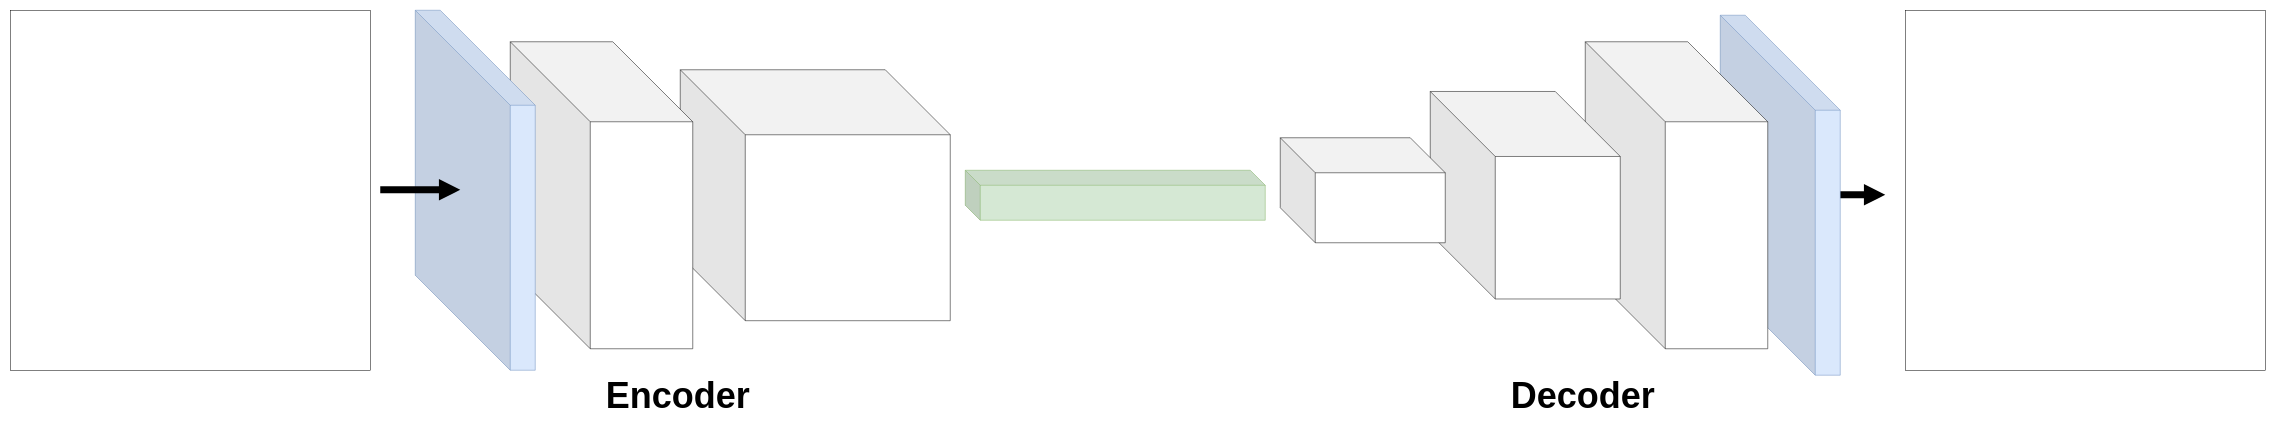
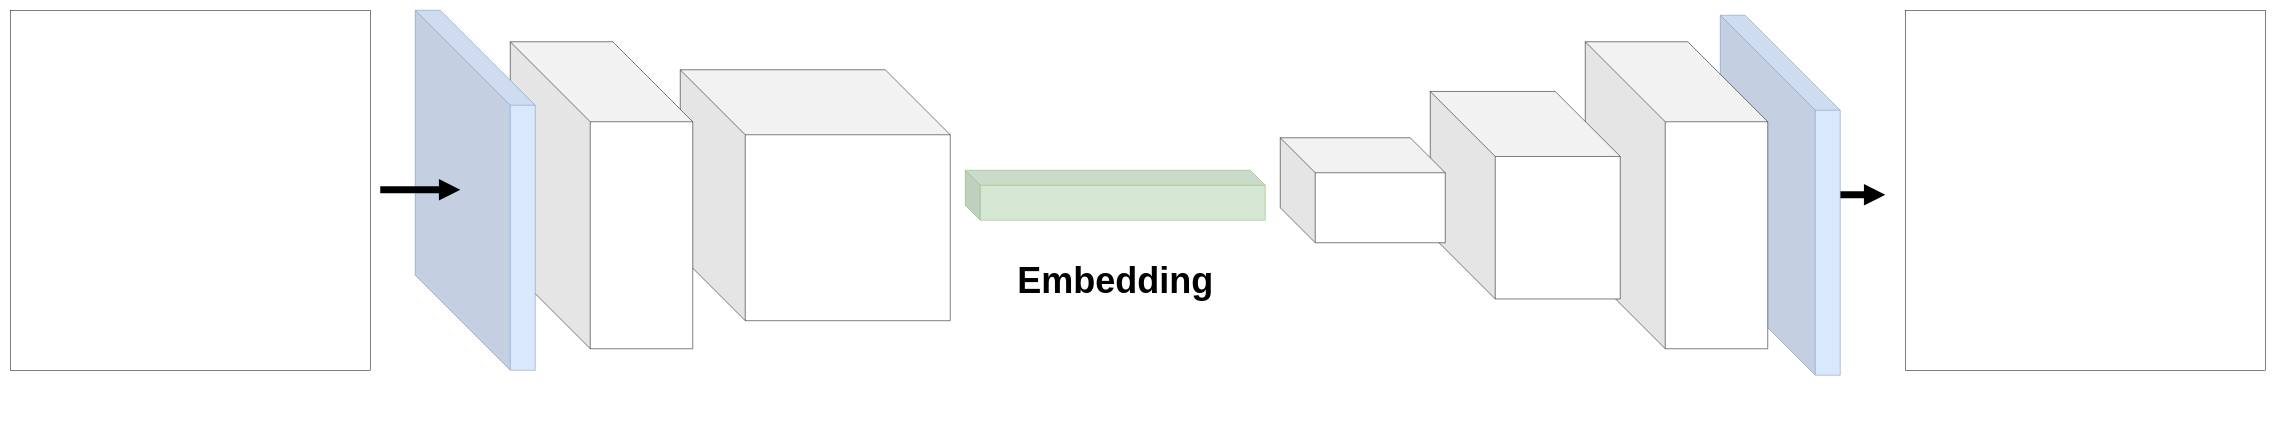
+ <mxCell id="15" value="&lt;font style=&quot;font-size: 72px;&quot;&gt;&lt;b style=&quot;font-size: 72px;&quot;&gt;Embedding&lt;/b&gt;&lt;/font&gt;" style="text;html=1;align=center;verticalAlign=middle;resizable=0;points=[];autosize=1;strokeColor=none;fillColor=none;fontSize=72;" vertex="1" parent="1"><mxGeometry x="2020" y="510" width="420" height="100" as="geometry" /></mxCell>
- <mxCell id="10" value="&lt;font style=&quot;font-size: 72px;&quot;&gt;&lt;b style=&quot;font-size: 72px;&quot;&gt;Encoder&lt;/b&gt;&lt;/font&gt;" style="text;html=1;align=center;verticalAlign=middle;resizable=0;points=[];autosize=1;strokeColor=none;fillColor=none;fontSize=72;" vertex="1" parent="1"><mxGeometry x="1200" y="740" width="310" height="100" as="geometry" /></mxCell>
- <mxCell id="13" value="&lt;font style=&quot;font-size: 72px;&quot;&gt;&lt;b style=&quot;font-size: 72px;&quot;&gt;Decoder&lt;/b&gt;&lt;/font&gt;" style="text;html=1;align=center;verticalAlign=middle;resizable=0;points=[];autosize=1;strokeColor=none;fillColor=none;fontSize=72;" vertex="1" parent="1"><mxGeometry x="3010" y="740" width="310" height="100" as="geometry" /></mxCell>
